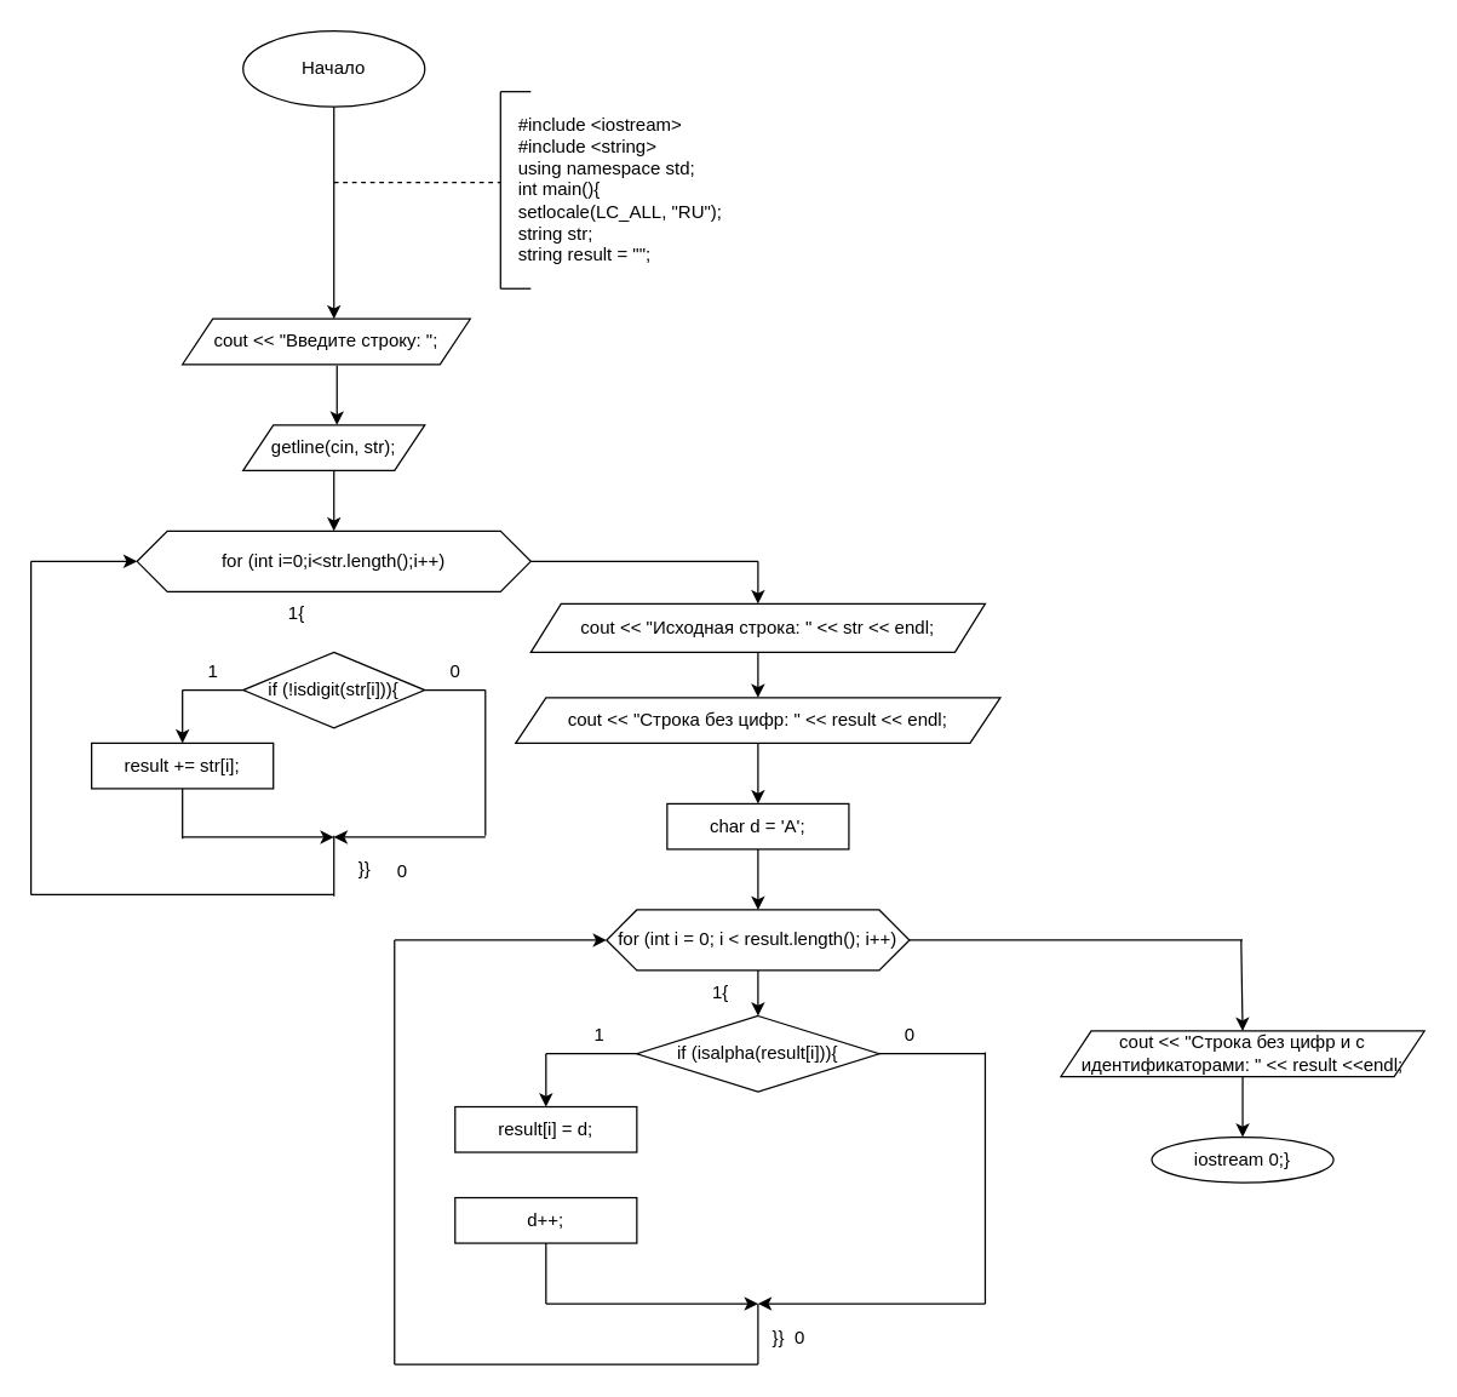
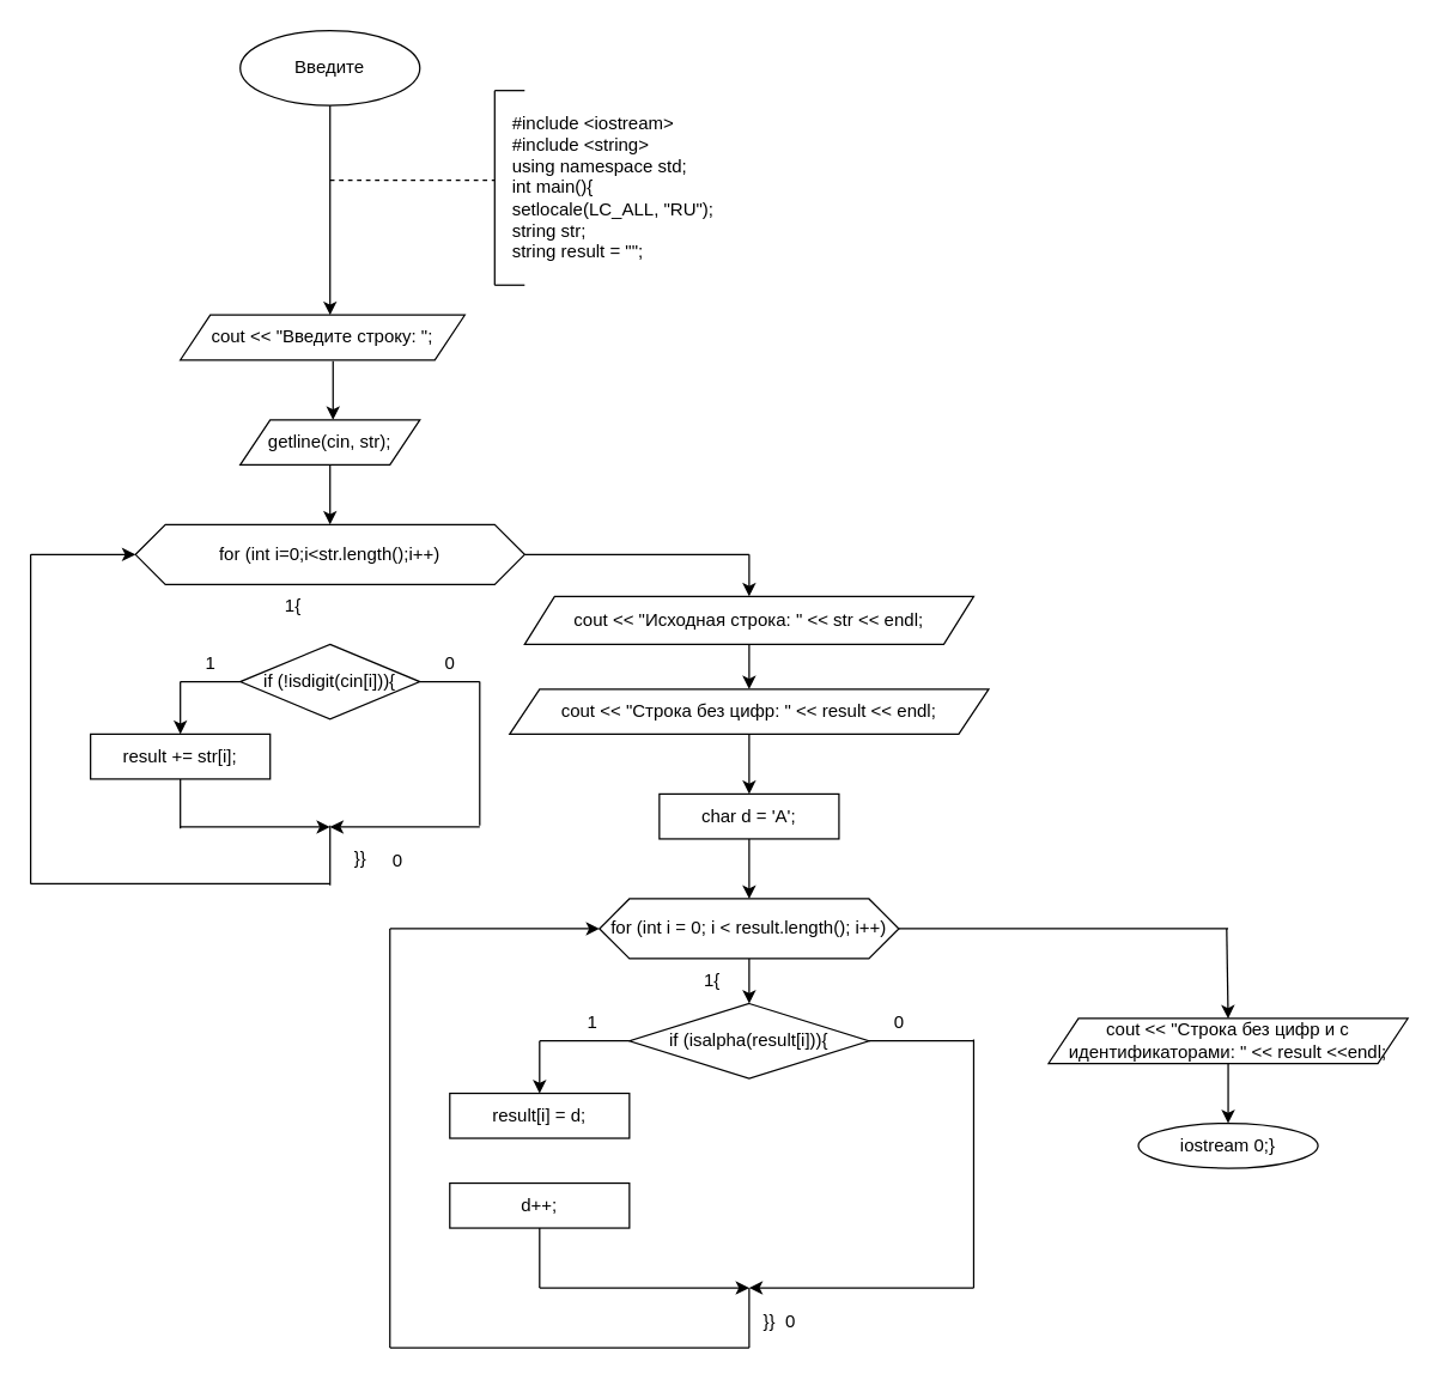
- <mxCell id="2" value="Начало" style="ellipse;whiteSpace=wrap;html=1;" vertex="1" parent="1"><mxGeometry x="160" y="20" width="120" height="50" as="geometry" /></mxCell>
+ <mxCell id="2" value="Введите" style="ellipse;whiteSpace=wrap;html=1;" vertex="1" parent="1"><mxGeometry x="160" y="20" width="120" height="50" as="geometry" /></mxCell>
- <mxCell id="14" value="if (!isdigit(str[i])){" style="rhombus;whiteSpace=wrap;html=1;" vertex="1" parent="1"><mxGeometry x="160" y="430" width="120" height="50" as="geometry" /></mxCell>
+ <mxCell id="14" value="if (!isdigit(cin[i])){" style="rhombus;whiteSpace=wrap;html=1;" vertex="1" parent="1"><mxGeometry x="160" y="430" width="120" height="50" as="geometry" /></mxCell>
